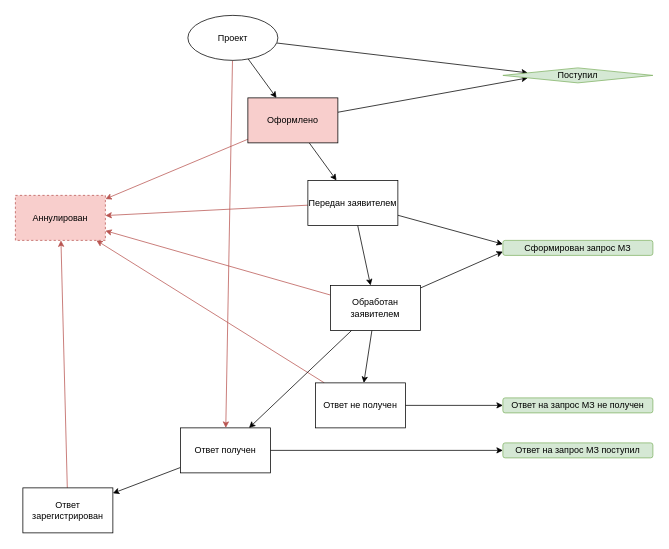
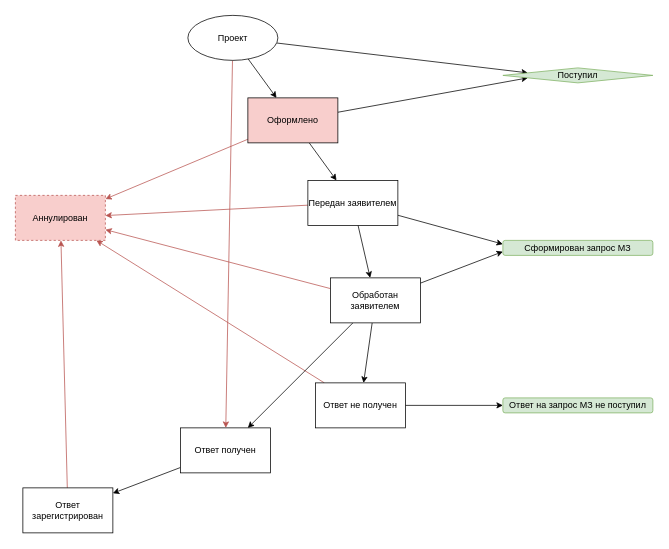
- <mxCell id="27" value="Обработан заявителем" style="rounded=0;whiteSpace=wrap;html=1;" vertex="1" parent="1"><mxGeometry x="440" y="380" width="120" height="60" as="geometry" /></mxCell>
+ <mxCell id="27" value="Обработан заявителем" style="rounded=0;whiteSpace=wrap;html=1;" vertex="1" parent="1"><mxGeometry x="440" y="370" width="120" height="60" as="geometry" /></mxCell>
- <mxCell id="30" value="Ответ на запрос МЗ не получен" style="rounded=1;whiteSpace=wrap;html=1;fillColor=#d5e8d4;strokeColor=#82b366;" vertex="1" parent="1"><mxGeometry x="670" y="530" width="200" height="20" as="geometry" /></mxCell>
+ <mxCell id="30" value="Ответ на запрос МЗ не поступил" style="rounded=1;whiteSpace=wrap;html=1;fillColor=#d5e8d4;strokeColor=#82b366;" vertex="1" parent="1"><mxGeometry x="670" y="530" width="200" height="20" as="geometry" /></mxCell>
- <mxCell id="18" style="edgeStyle=none;rounded=0;orthogonalLoop=1;jettySize=auto;html=1;entryX=0;entryY=0.5;entryDx=0;entryDy=0;" edge="1" parent="1" source="19" target="31"><mxGeometry relative="1" as="geometry" /></mxCell>
- <mxCell id="31" value="Ответ на запрос МЗ поступил" style="rounded=1;whiteSpace=wrap;html=1;fillColor=#d5e8d4;strokeColor=#82b366;" vertex="1" parent="1"><mxGeometry x="670" y="590" width="200" height="20" as="geometry" /></mxCell>
